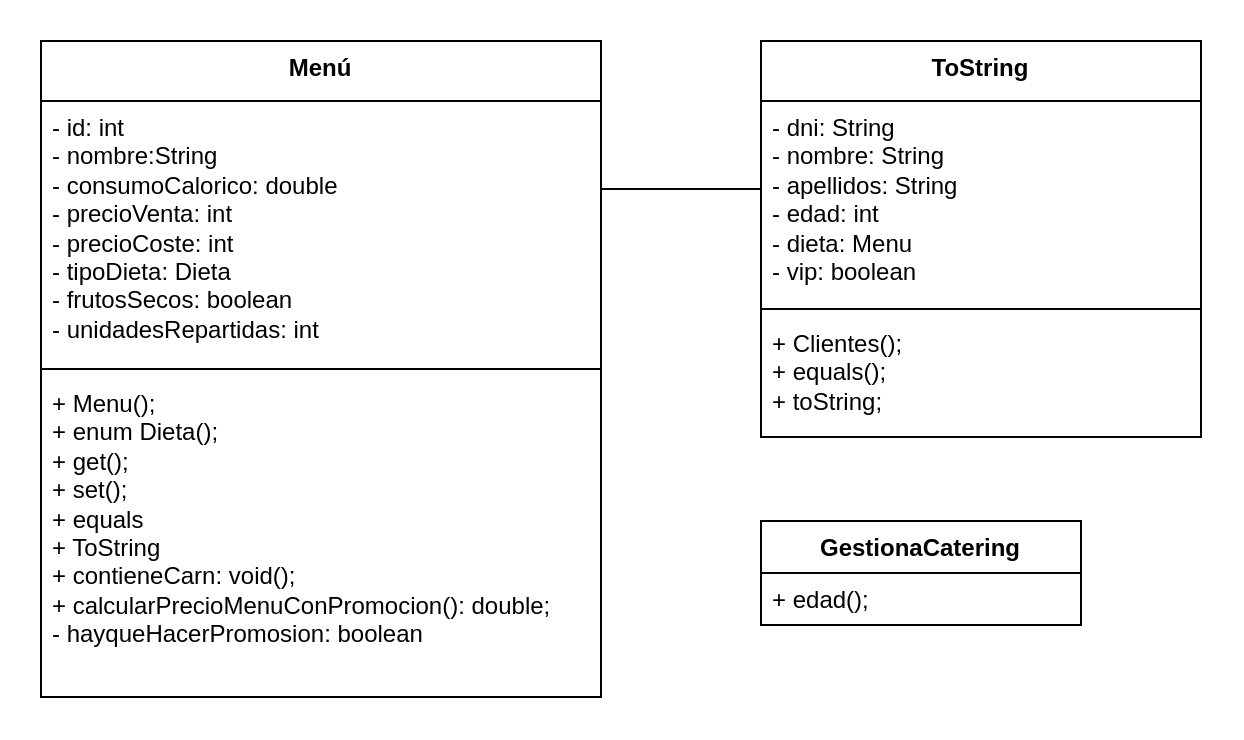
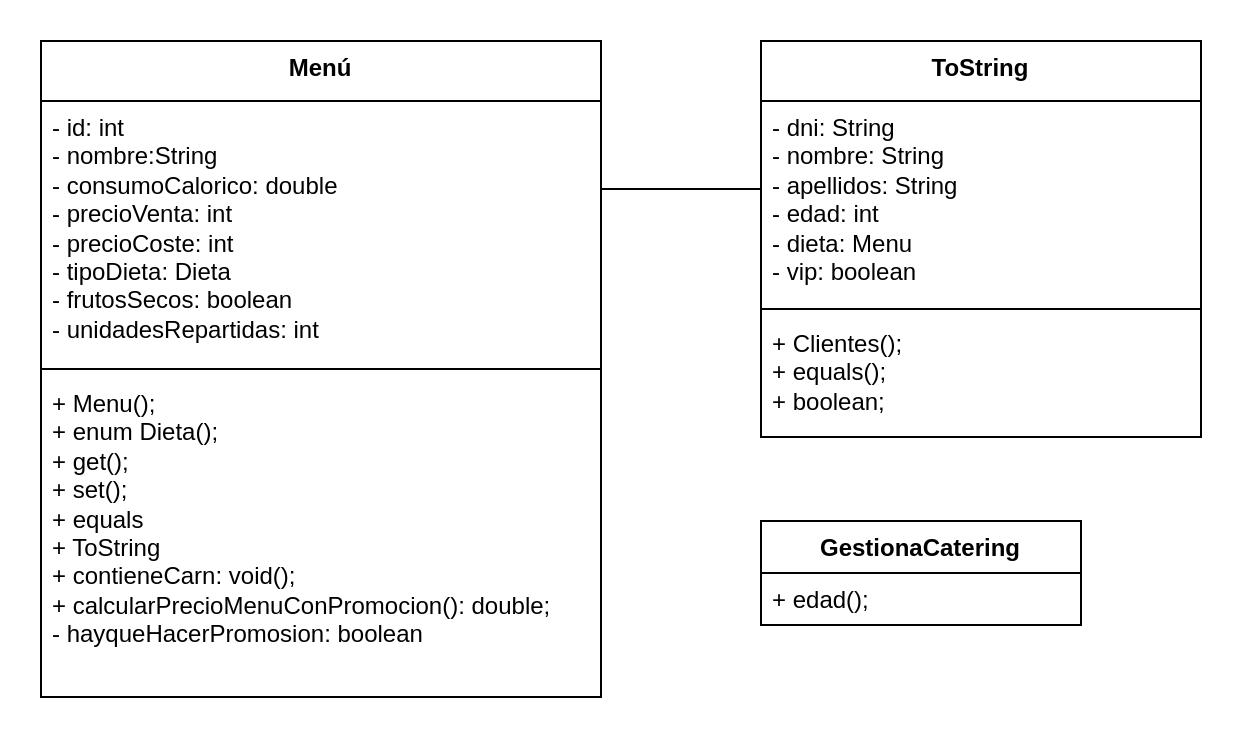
- <mxCell id="9" value="+ Clientes();&lt;div&gt;+ equals();&lt;/div&gt;&lt;div&gt;&lt;span style=&quot;background-color: transparent; color: light-dark(rgb(0, 0, 0), rgb(255, 255, 255));&quot;&gt;+ toString;&lt;/span&gt;&lt;/div&gt;" style="text;strokeColor=none;fillColor=none;align=left;verticalAlign=top;spacingLeft=4;spacingRight=4;overflow=hidden;rotatable=0;points=[[0,0.5],[1,0.5]];portConstraint=eastwest;whiteSpace=wrap;html=1;autosize=1;" vertex="1" parent="6"><mxGeometry y="138" width="220" height="60" as="geometry" /></mxCell>
+ <mxCell id="9" value="+ Clientes();&lt;div&gt;+ equals();&lt;/div&gt;&lt;div&gt;&lt;span style=&quot;background-color: transparent; color: light-dark(rgb(0, 0, 0), rgb(255, 255, 255));&quot;&gt;+ boolean;&lt;/span&gt;&lt;/div&gt;" style="text;strokeColor=none;fillColor=none;align=left;verticalAlign=top;spacingLeft=4;spacingRight=4;overflow=hidden;rotatable=0;points=[[0,0.5],[1,0.5]];portConstraint=eastwest;whiteSpace=wrap;html=1;autosize=1;" vertex="1" parent="6"><mxGeometry y="138" width="220" height="60" as="geometry" /></mxCell>
